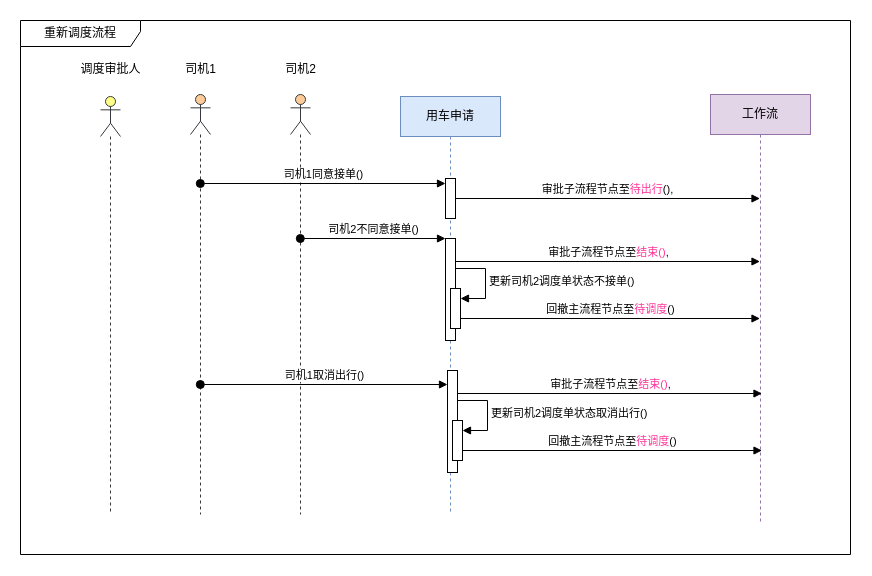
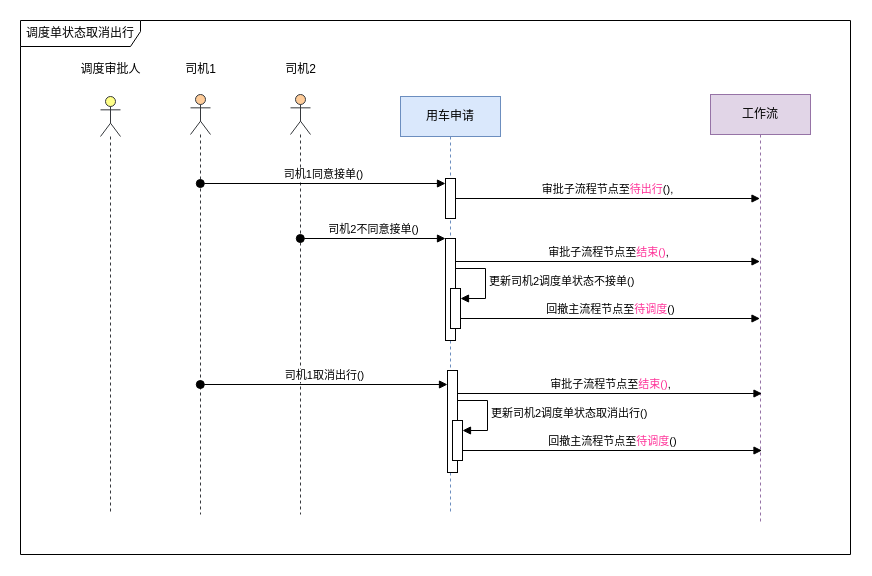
- <mxCell id="25" value="重新调度流程" style="shape=umlFrame;whiteSpace=wrap;html=1;pointerEvents=0;width=120;height=26;" vertex="1" parent="1"><mxGeometry x="20" y="20" width="830" height="534" as="geometry" /></mxCell>
+ <mxCell id="25" value="调度单状态取消出行" style="shape=umlFrame;whiteSpace=wrap;html=1;pointerEvents=0;width=120;height=26;" vertex="1" parent="1"><mxGeometry x="20" y="20" width="830" height="534" as="geometry" /></mxCell>
